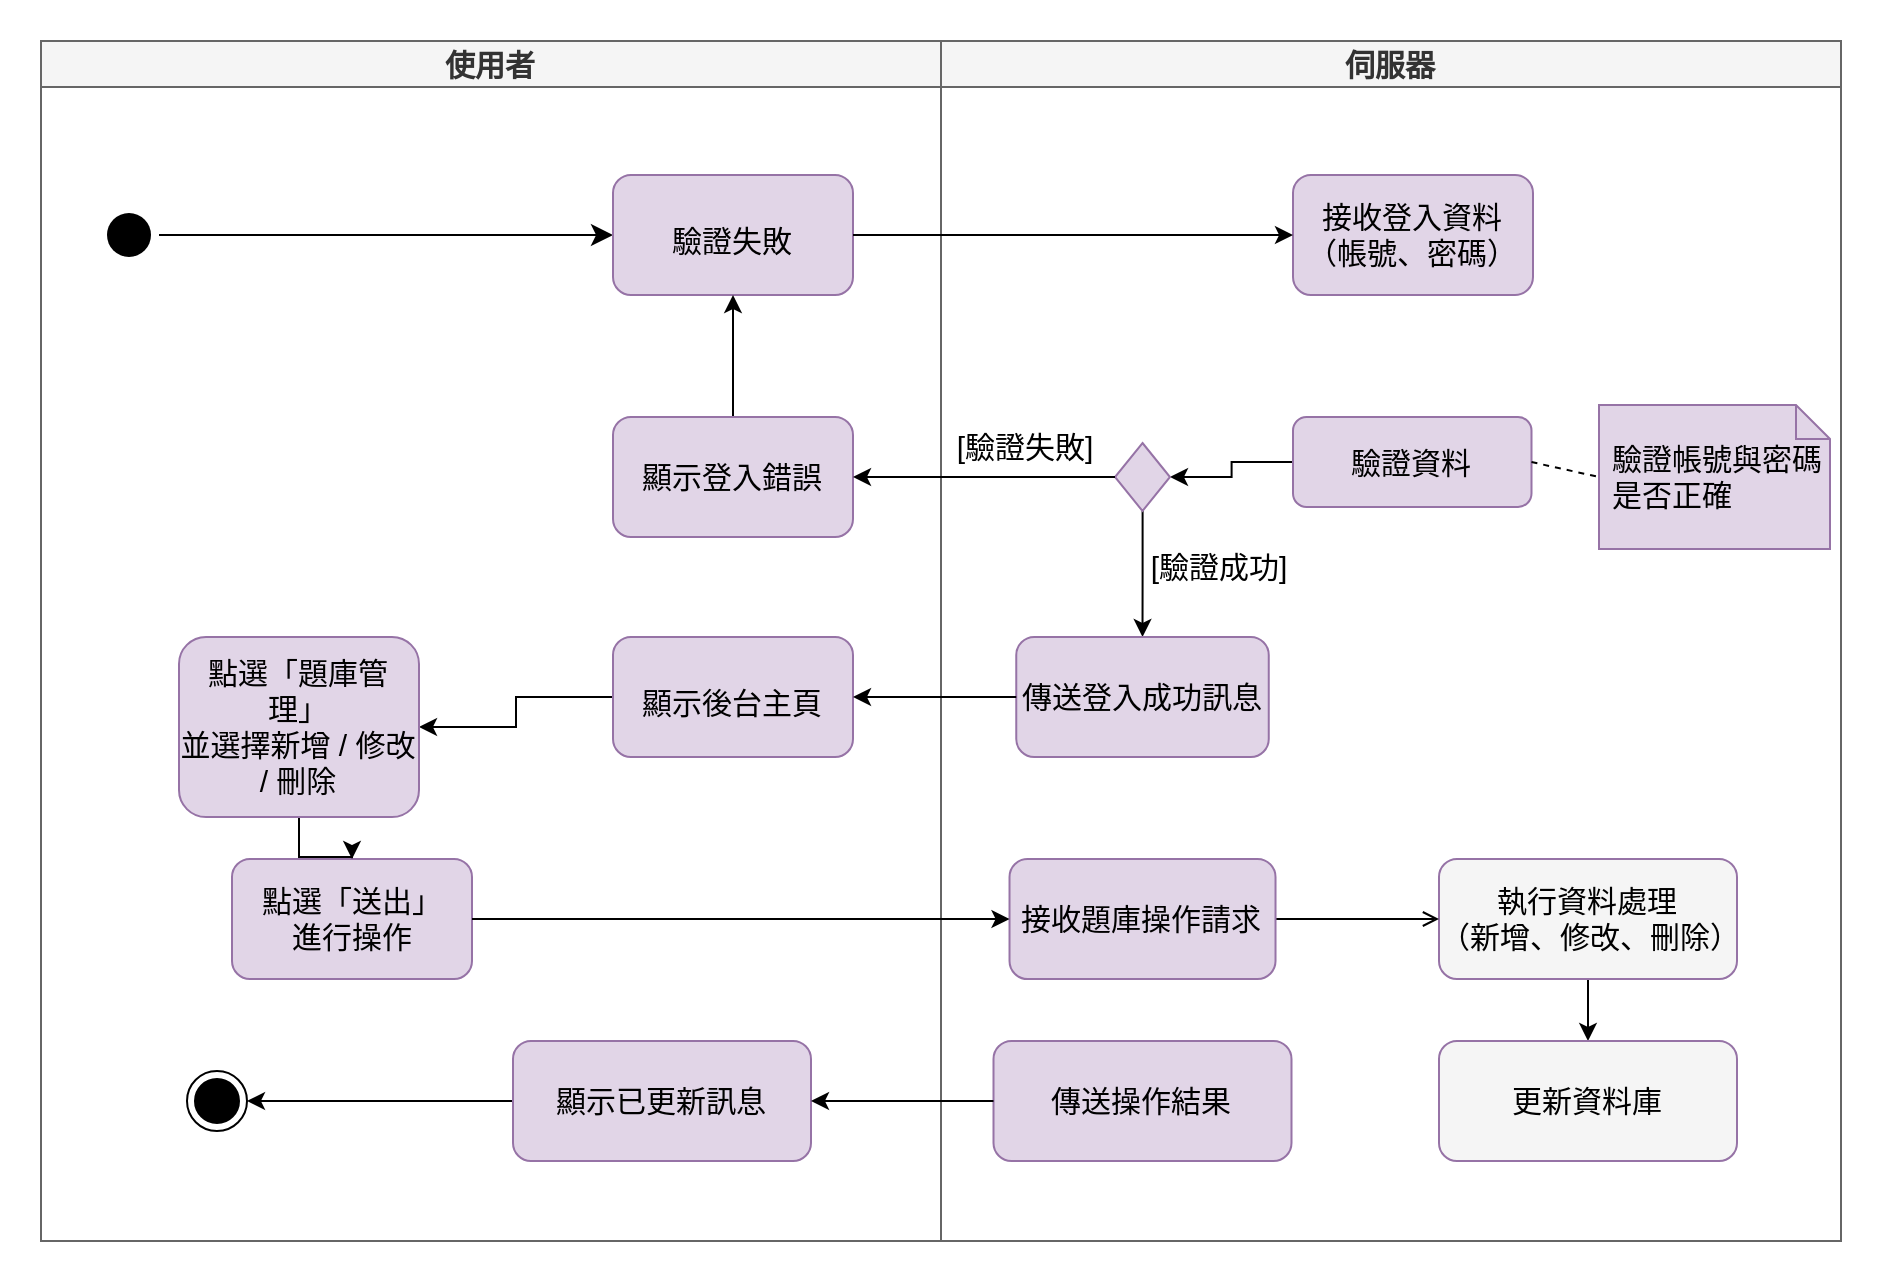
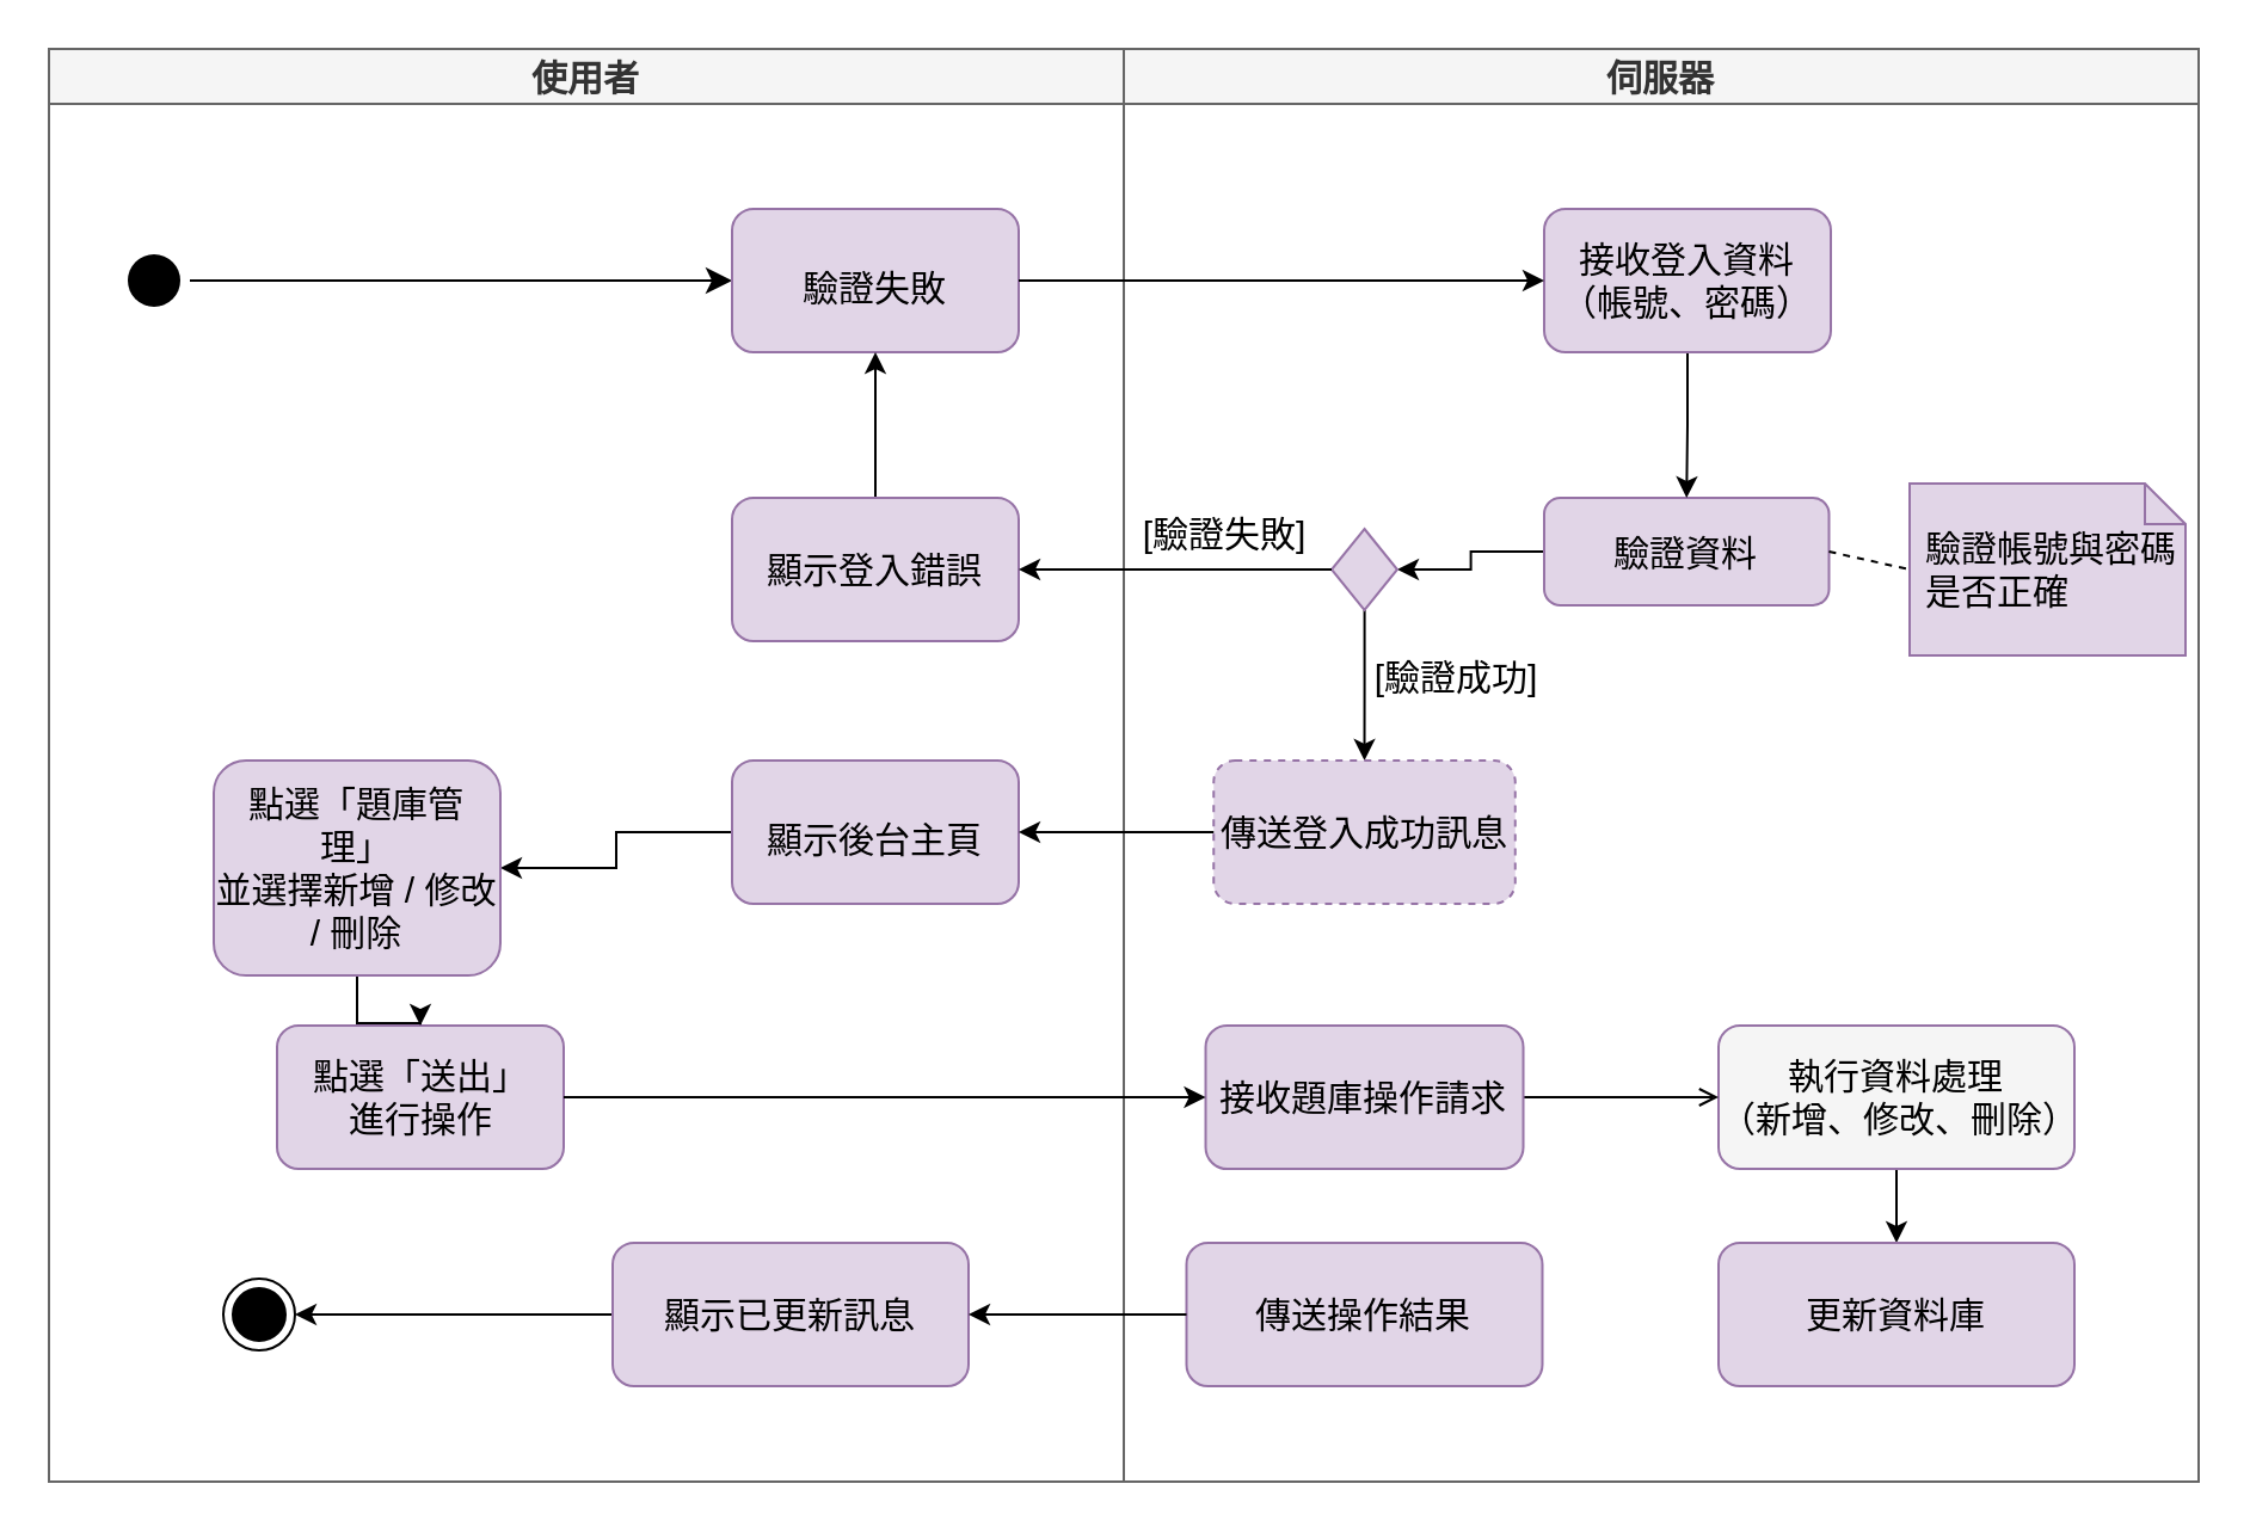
+ <mxCell id="28" style="edgeStyle=orthogonalEdgeStyle;rounded=0;orthogonalLoop=1;jettySize=auto;html=1;entryX=0.5;entryY=0;entryDx=0;entryDy=0;" edge="1" parent="16" source="29" target="19"><mxGeometry relative="1" as="geometry" /></mxCell>
- <mxCell id="22" value="傳送登入成功訊息" style="rounded=1;whiteSpace=wrap;html=1;fillColor=#e1d5e7;strokeColor=#9673a6;fontSize=15;" vertex="1" parent="16"><mxGeometry x="37.63" y="298" width="126.25" height="60" as="geometry" /></mxCell>
+ <mxCell id="22" value="傳送登入成功訊息" style="rounded=1;whiteSpace=wrap;html=1;fillColor=#e1d5e7;strokeColor=#9673a6;fontSize=15;dashed=1;" vertex="1" parent="16"><mxGeometry x="37.63" y="298" width="126.25" height="60" as="geometry" /></mxCell>
- <mxCell id="33" value="更新資料庫" style="rounded=1;whiteSpace=wrap;html=1;fillColor=#f5f5f5;strokeColor=#9673a6;fontSize=15;" vertex="1" parent="16"><mxGeometry x="249" y="500" width="149" height="60" as="geometry" /></mxCell>
+ <mxCell id="33" value="更新資料庫" style="rounded=1;whiteSpace=wrap;html=1;fillColor=#e1d5e7;strokeColor=#9673a6;fontSize=15;" vertex="1" parent="16"><mxGeometry x="249" y="500" width="149" height="60" as="geometry" /></mxCell>
